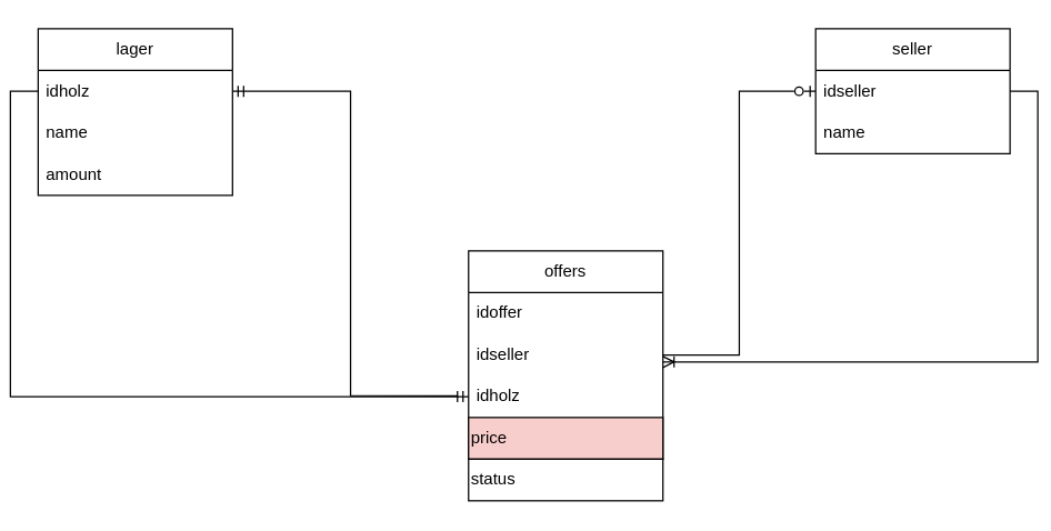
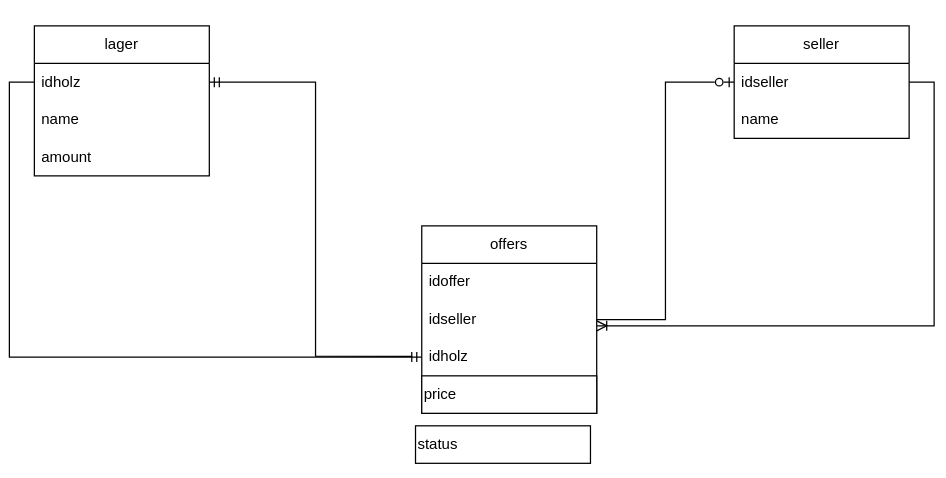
- <mxCell id="15" value="price" style="whiteSpace=wrap;html=1;align=left;flipH=0;flipV=0;direction=east;fillColor=#f8cecc;" vertex="1" parent="11"><mxGeometry y="120" width="140" height="30" as="geometry" /></mxCell>
+ <mxCell id="15" value="price" style="whiteSpace=wrap;html=1;align=left;flipH=0;flipV=0;direction=east;" vertex="1" parent="11"><mxGeometry y="120" width="140" height="30" as="geometry" /></mxCell>
- <mxCell id="16" value="status" style="whiteSpace=wrap;html=1;align=left;" vertex="1" parent="1"><mxGeometry x="330" y="330" width="140" height="30" as="geometry" /></mxCell>
+ <mxCell id="16" value="status" style="whiteSpace=wrap;html=1;align=left;" vertex="1" parent="1"><mxGeometry x="325" y="340" width="140" height="30" as="geometry" /></mxCell>
